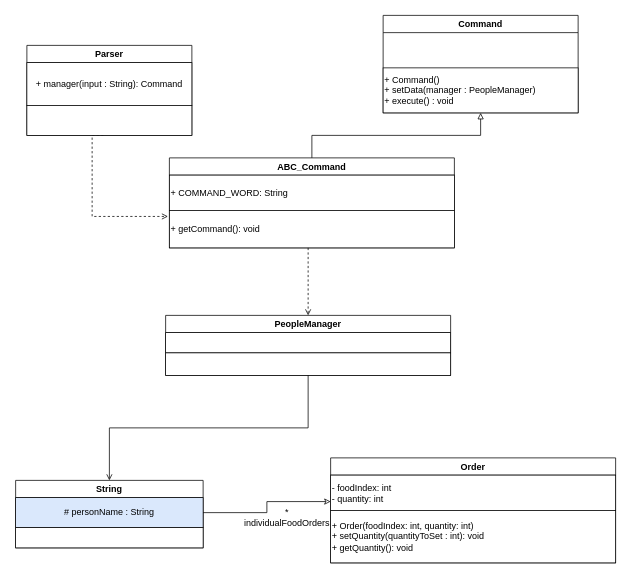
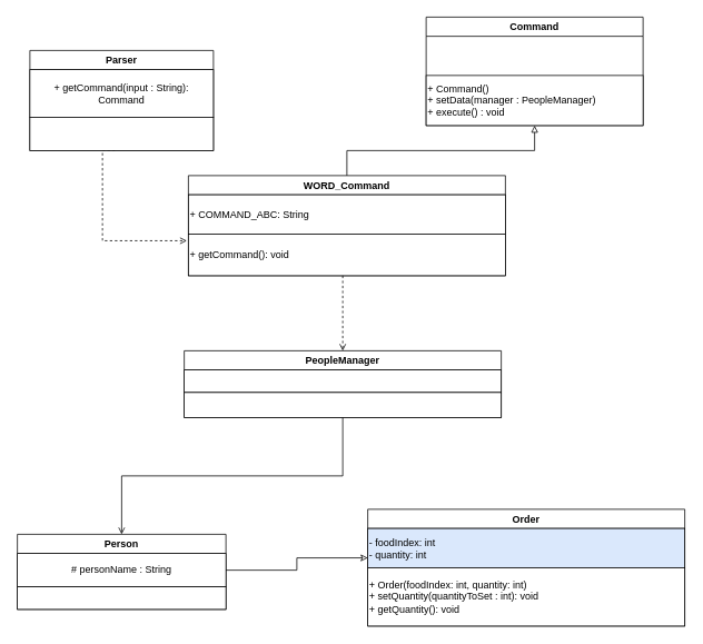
- <mxCell id="22" value="+ manager(input : String): Command" style="whiteSpace=wrap;html=1;align=center;" vertex="1" parent="21"><mxGeometry y="23" width="220" height="57" as="geometry" /></mxCell>
+ <mxCell id="22" value="+ getCommand(input : String): Command" style="whiteSpace=wrap;html=1;align=center;" vertex="1" parent="21"><mxGeometry y="23" width="220" height="57" as="geometry" /></mxCell>
- <mxCell id="5" value="ABC_Command" style="swimlane;align=center;" parent="1" vertex="1"><mxGeometry x="225" y="210" width="380" height="120" as="geometry" /></mxCell>
+ <mxCell id="5" value="WORD_Command" style="swimlane;align=center;" parent="1" vertex="1"><mxGeometry x="225" y="210" width="380" height="120" as="geometry" /></mxCell>
- <mxCell id="6" value="+ COMMAND_WORD: String" style="rounded=0;whiteSpace=wrap;html=1;align=left;" parent="5" vertex="1"><mxGeometry y="23" width="380" height="47" as="geometry" /></mxCell>
+ <mxCell id="6" value="+ COMMAND_ABC: String" style="rounded=0;whiteSpace=wrap;html=1;align=left;" parent="5" vertex="1"><mxGeometry y="23" width="380" height="47" as="geometry" /></mxCell>
- <mxCell id="18" value="String" style="swimlane;" vertex="1" parent="1"><mxGeometry x="20" y="640" width="250" height="90" as="geometry" /></mxCell>
+ <mxCell id="18" value="Person" style="swimlane;" vertex="1" parent="1"><mxGeometry x="20" y="640" width="250" height="90" as="geometry" /></mxCell>
- <mxCell id="12" value="- foodIndex: int&lt;br&gt;- quantity: int" style="rounded=0;whiteSpace=wrap;html=1;align=left;" parent="11" vertex="1"><mxGeometry y="23" width="380" height="47" as="geometry" /></mxCell>
+ <mxCell id="12" value="- foodIndex: int&lt;br&gt;- quantity: int" style="rounded=0;whiteSpace=wrap;html=1;align=left;fillColor=#dae8fc;" parent="11" vertex="1"><mxGeometry y="23" width="380" height="47" as="geometry" /></mxCell>
- <mxCell id="19" value="# personName : String" style="whiteSpace=wrap;html=1;align=center;fillColor=#dae8fc;" parent="18" vertex="1"><mxGeometry y="23" width="250" height="40" as="geometry" /></mxCell>
+ <mxCell id="19" value="# personName : String" style="whiteSpace=wrap;html=1;align=center;" parent="18" vertex="1"><mxGeometry y="23" width="250" height="40" as="geometry" /></mxCell>
- <mxCell id="17" value="*&lt;br&gt;individualFoodOrders" style="text;html=1;strokeColor=none;fillColor=none;align=center;verticalAlign=middle;whiteSpace=wrap;rounded=0;" parent="1" vertex="1"><mxGeometry x="352" y="674" width="60" height="30" as="geometry" /></mxCell>
